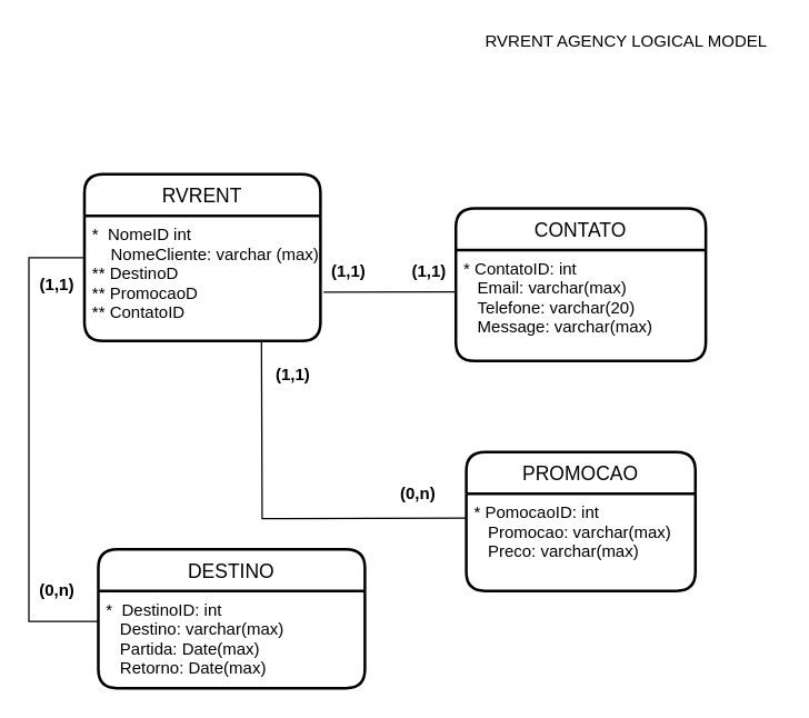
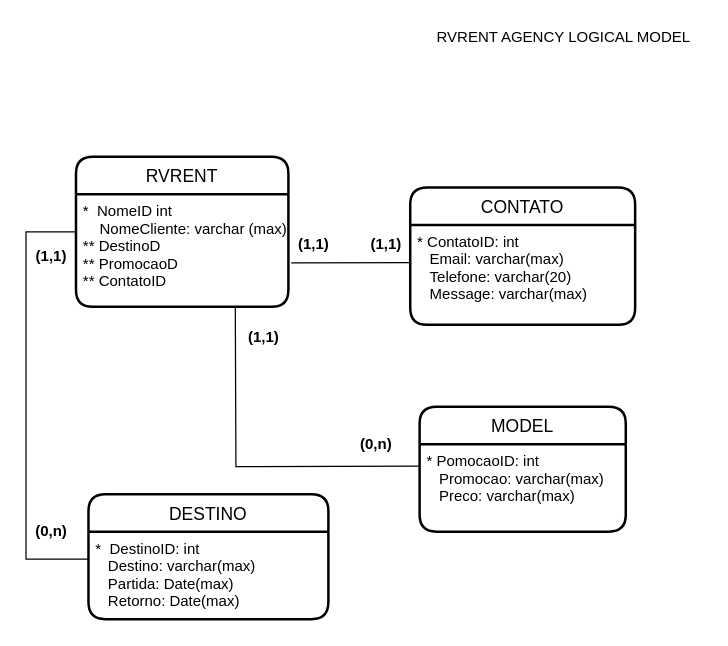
- <mxCell id="2" value="PROMOCAO" style="swimlane;childLayout=stackLayout;horizontal=1;startSize=30;horizontalStack=0;rounded=1;fontSize=14;fontStyle=0;strokeWidth=2;resizeParent=0;resizeLast=1;shadow=0;dashed=0;align=center;" parent="1" vertex="1"><mxGeometry x="335" y="325" width="165" height="100" as="geometry" /></mxCell>
+ <mxCell id="2" value="MODEL" style="swimlane;childLayout=stackLayout;horizontal=1;startSize=30;horizontalStack=0;rounded=1;fontSize=14;fontStyle=0;strokeWidth=2;resizeParent=0;resizeLast=1;shadow=0;dashed=0;align=center;" parent="1" vertex="1"><mxGeometry x="335" y="325" width="165" height="100" as="geometry" /></mxCell>
